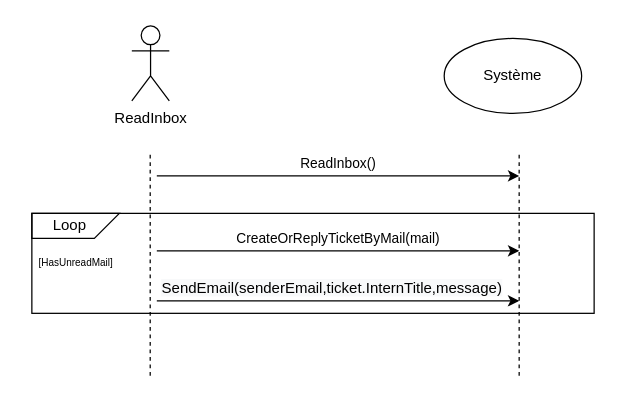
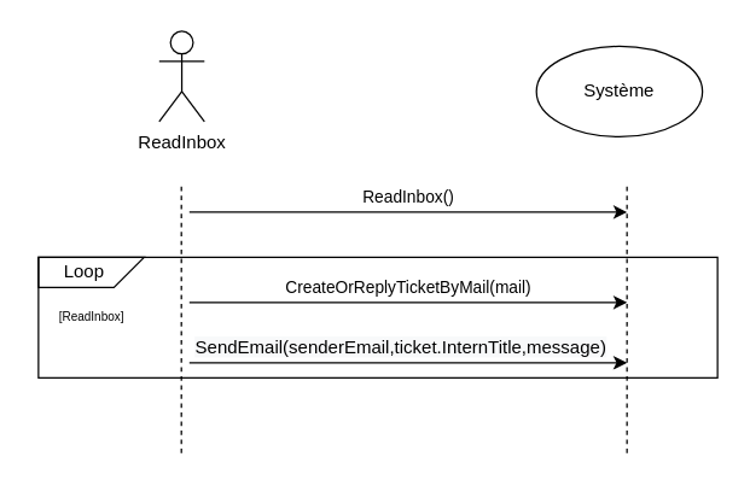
- <mxCell id="12" value="[HasUnreadMail]" style="text;html=1;align=center;verticalAlign=middle;resizable=0;points=[];autosize=1;fontSize=8;" parent="1" vertex="1"><mxGeometry x="20" y="200" width="80" height="20" as="geometry" /></mxCell>
+ <mxCell id="12" value="[ReadInbox]" style="text;html=1;align=center;verticalAlign=middle;resizable=0;points=[];autosize=1;fontSize=8;" parent="1" vertex="1"><mxGeometry x="20" y="200" width="80" height="20" as="geometry" /></mxCell>
